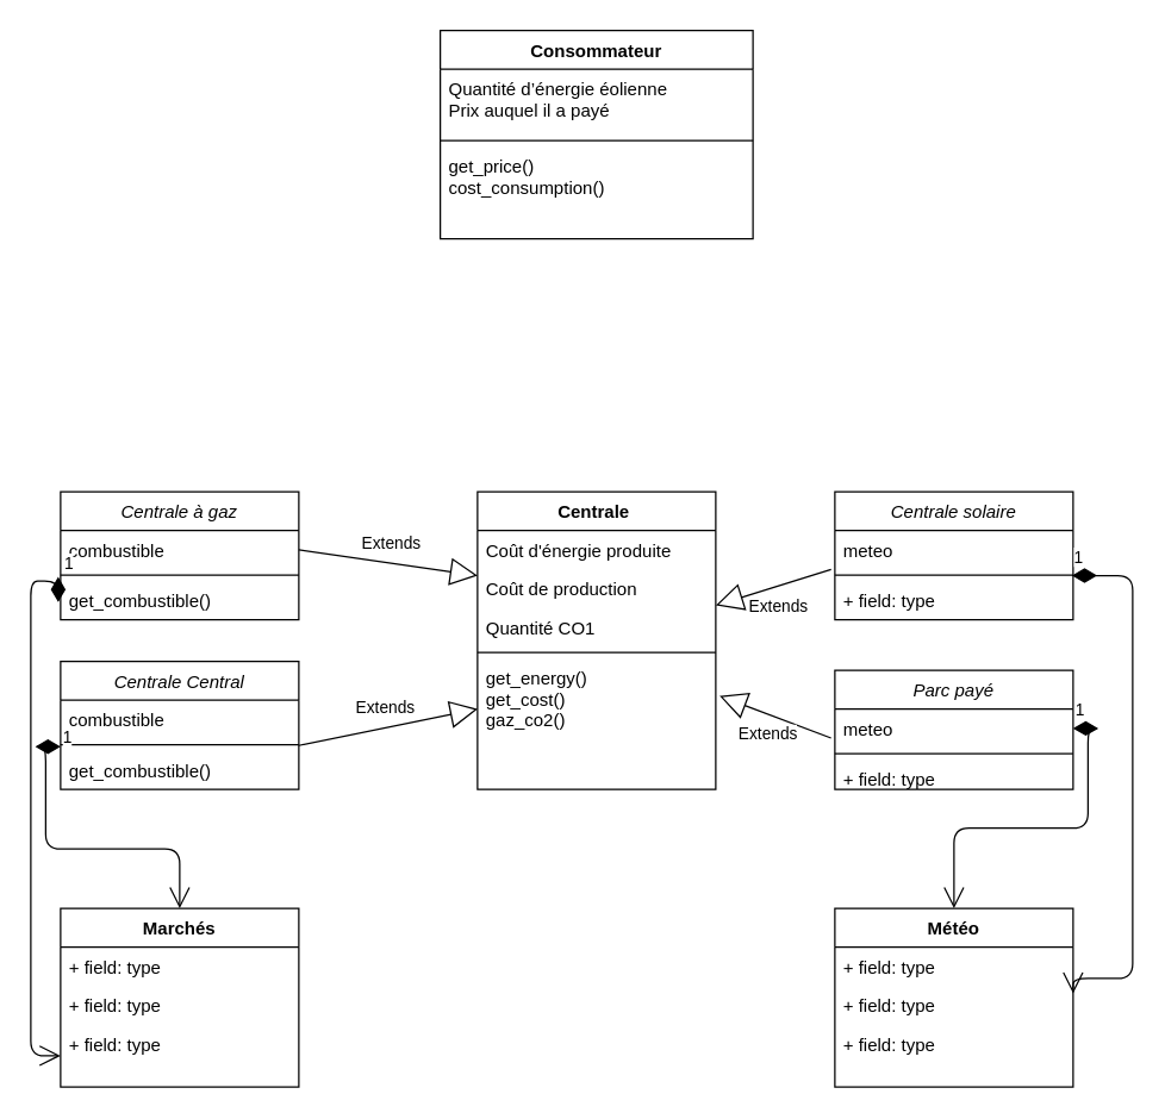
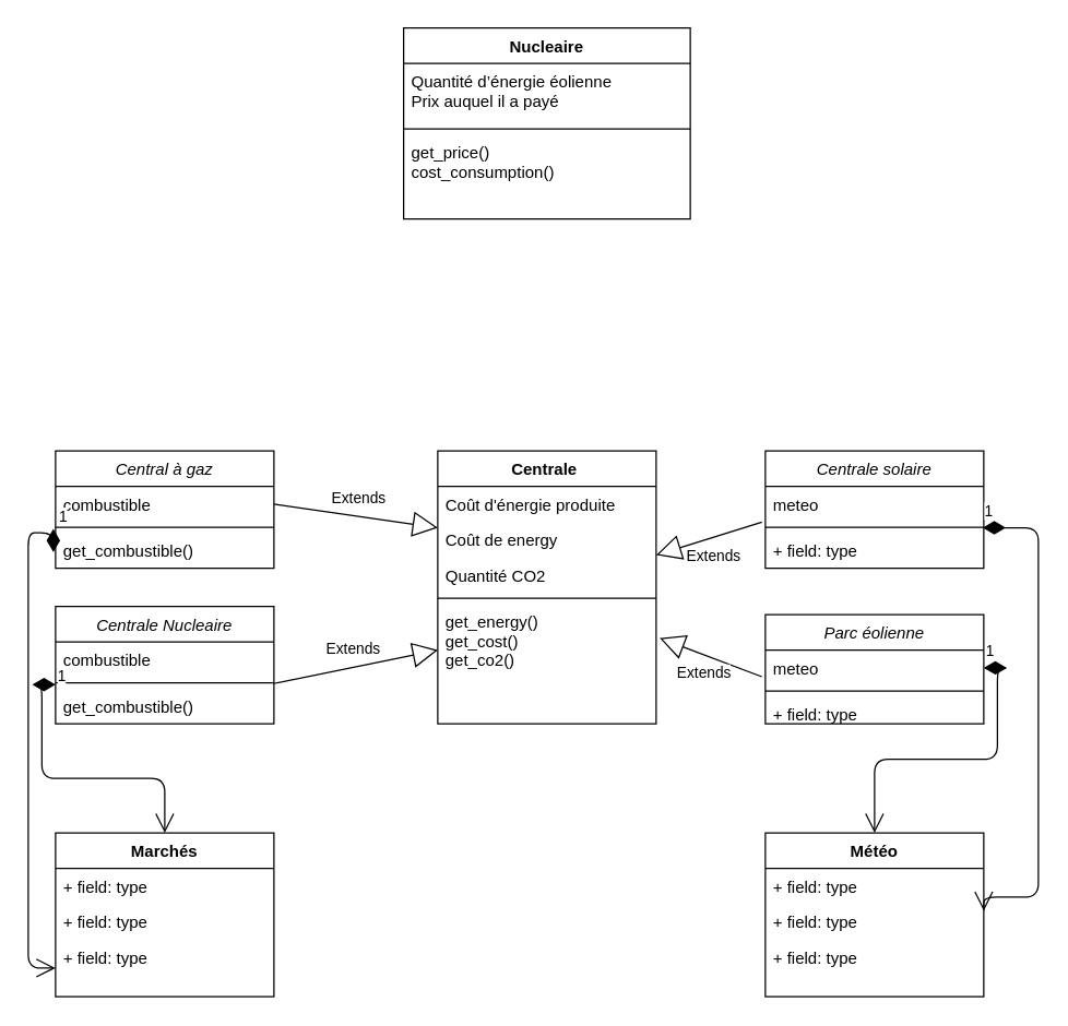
- <mxCell id="8" value="Consommateur" style="swimlane;fontStyle=1;align=center;verticalAlign=top;childLayout=stackLayout;horizontal=1;startSize=26;horizontalStack=0;resizeParent=1;resizeParentMax=0;resizeLast=0;collapsible=1;marginBottom=0;" vertex="1" parent="1"><mxGeometry x="295" y="20" width="210" height="140" as="geometry" /></mxCell>
+ <mxCell id="8" value="Nucleaire" style="swimlane;fontStyle=1;align=center;verticalAlign=top;childLayout=stackLayout;horizontal=1;startSize=26;horizontalStack=0;resizeParent=1;resizeParentMax=0;resizeLast=0;collapsible=1;marginBottom=0;" vertex="1" parent="1"><mxGeometry x="295" y="20" width="210" height="140" as="geometry" /></mxCell>
- <mxCell id="16" value="Centrale à gaz" style="swimlane;fontStyle=2;childLayout=stackLayout;horizontal=1;startSize=26;fillColor=none;horizontalStack=0;resizeParent=1;resizeParentMax=0;resizeLast=0;collapsible=1;marginBottom=0;" vertex="1" parent="1"><mxGeometry x="40" y="330" width="160" height="86" as="geometry" /></mxCell>
+ <mxCell id="16" value="Central à gaz" style="swimlane;fontStyle=2;childLayout=stackLayout;horizontal=1;startSize=26;fillColor=none;horizontalStack=0;resizeParent=1;resizeParentMax=0;resizeLast=0;collapsible=1;marginBottom=0;" vertex="1" parent="1"><mxGeometry x="40" y="330" width="160" height="86" as="geometry" /></mxCell>
- <mxCell id="4" value="Coût de production" style="text;align=left;verticalAlign=top;spacingLeft=4;spacingRight=4;overflow=hidden;rotatable=0;points=[[0,0.5],[1,0.5]];portConstraint=eastwest;rounded=0;shadow=0;html=0;" parent="2" vertex="1"><mxGeometry y="52" width="160" height="26" as="geometry" /></mxCell>
+ <mxCell id="4" value="Coût de energy" style="text;align=left;verticalAlign=top;spacingLeft=4;spacingRight=4;overflow=hidden;rotatable=0;points=[[0,0.5],[1,0.5]];portConstraint=eastwest;rounded=0;shadow=0;html=0;" parent="2" vertex="1"><mxGeometry y="52" width="160" height="26" as="geometry" /></mxCell>
- <mxCell id="5" value="Quantité CO1" style="text;align=left;verticalAlign=top;spacingLeft=4;spacingRight=4;overflow=hidden;rotatable=0;points=[[0,0.5],[1,0.5]];portConstraint=eastwest;rounded=0;shadow=0;html=0;" parent="2" vertex="1"><mxGeometry y="78" width="160" height="26" as="geometry" /></mxCell>
+ <mxCell id="5" value="Quantité CO2" style="text;align=left;verticalAlign=top;spacingLeft=4;spacingRight=4;overflow=hidden;rotatable=0;points=[[0,0.5],[1,0.5]];portConstraint=eastwest;rounded=0;shadow=0;html=0;" parent="2" vertex="1"><mxGeometry y="78" width="160" height="26" as="geometry" /></mxCell>
- <mxCell id="7" value="get_energy()&#10;get_cost()&#10;gaz_co2()" style="text;align=left;verticalAlign=top;spacingLeft=4;spacingRight=4;overflow=hidden;rotatable=0;points=[[0,0.5],[1,0.5]];portConstraint=eastwest;" parent="2" vertex="1"><mxGeometry y="112" width="160" height="68" as="geometry" /></mxCell>
+ <mxCell id="7" value="get_energy()&#10;get_cost()&#10;get_co2()" style="text;align=left;verticalAlign=top;spacingLeft=4;spacingRight=4;overflow=hidden;rotatable=0;points=[[0,0.5],[1,0.5]];portConstraint=eastwest;" parent="2" vertex="1"><mxGeometry y="112" width="160" height="68" as="geometry" /></mxCell>
- <mxCell id="12" value="Centrale Central" style="swimlane;fontStyle=2;childLayout=stackLayout;horizontal=1;startSize=26;fillColor=none;horizontalStack=0;resizeParent=1;resizeParentMax=0;resizeLast=0;collapsible=1;marginBottom=0;" vertex="1" parent="1"><mxGeometry x="40" y="444" width="160" height="86" as="geometry" /></mxCell>
+ <mxCell id="12" value="Centrale Nucleaire" style="swimlane;fontStyle=2;childLayout=stackLayout;horizontal=1;startSize=26;fillColor=none;horizontalStack=0;resizeParent=1;resizeParentMax=0;resizeLast=0;collapsible=1;marginBottom=0;" vertex="1" parent="1"><mxGeometry x="40" y="444" width="160" height="86" as="geometry" /></mxCell>
- <mxCell id="24" value="Parc payé" style="swimlane;fontStyle=2;childLayout=stackLayout;horizontal=1;startSize=26;fillColor=none;horizontalStack=0;resizeParent=1;resizeParentMax=0;resizeLast=0;collapsible=1;marginBottom=0;" vertex="1" parent="1"><mxGeometry x="560" y="450" width="160" height="80" as="geometry" /></mxCell>
+ <mxCell id="24" value="Parc éolienne" style="swimlane;fontStyle=2;childLayout=stackLayout;horizontal=1;startSize=26;fillColor=none;horizontalStack=0;resizeParent=1;resizeParentMax=0;resizeLast=0;collapsible=1;marginBottom=0;" vertex="1" parent="1"><mxGeometry x="560" y="450" width="160" height="80" as="geometry" /></mxCell>
